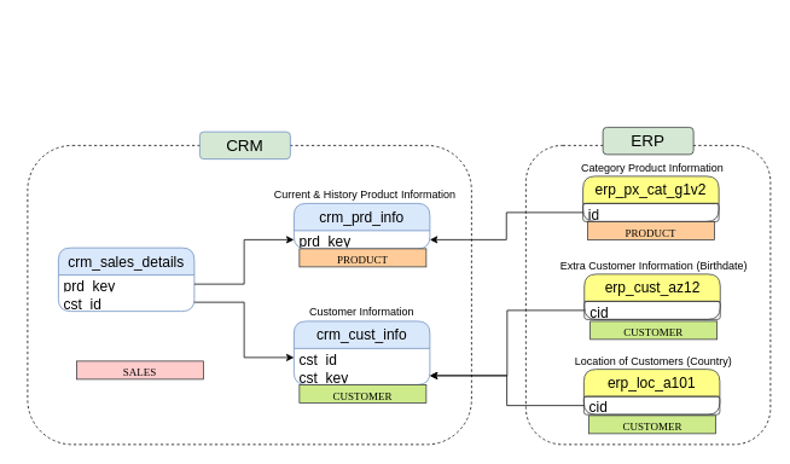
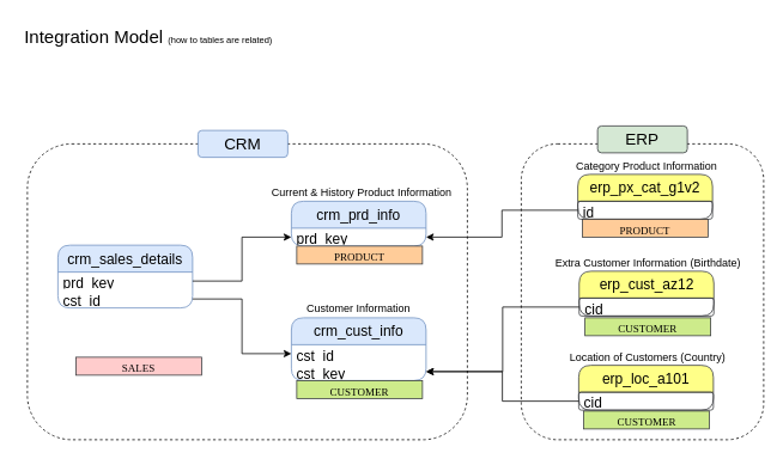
+ <mxCell id="4" value="&lt;font style=&quot;font-size: 20px;&quot;&gt;Integration Model &lt;/font&gt;&lt;font size=&quot;1&quot; style=&quot;&quot;&gt;(how to tables are related)&lt;/font&gt;" style="text;html=1;align=center;verticalAlign=middle;whiteSpace=wrap;rounded=0;" parent="1" vertex="1"><mxGeometry x="20" width="290" height="40" as="geometry" y="20" /></mxCell>
- <mxCell id="29" value="&lt;font style=&quot;font-size: 18px;&quot;&gt;CRM&lt;/font&gt;" style="rounded=1;whiteSpace=wrap;html=1;fillColor=#d5e8d4;strokeColor=#6c8ebf;" parent="1" vertex="1"><mxGeometry x="220" y="145" width="100" height="30" as="geometry" /></mxCell>
+ <mxCell id="29" value="&lt;font style=&quot;font-size: 18px;&quot;&gt;CRM&lt;/font&gt;" style="rounded=1;whiteSpace=wrap;html=1;fillColor=#dae8fc;strokeColor=#6c8ebf;" parent="1" vertex="1"><mxGeometry x="220" y="145" width="100" height="30" as="geometry" /></mxCell>
